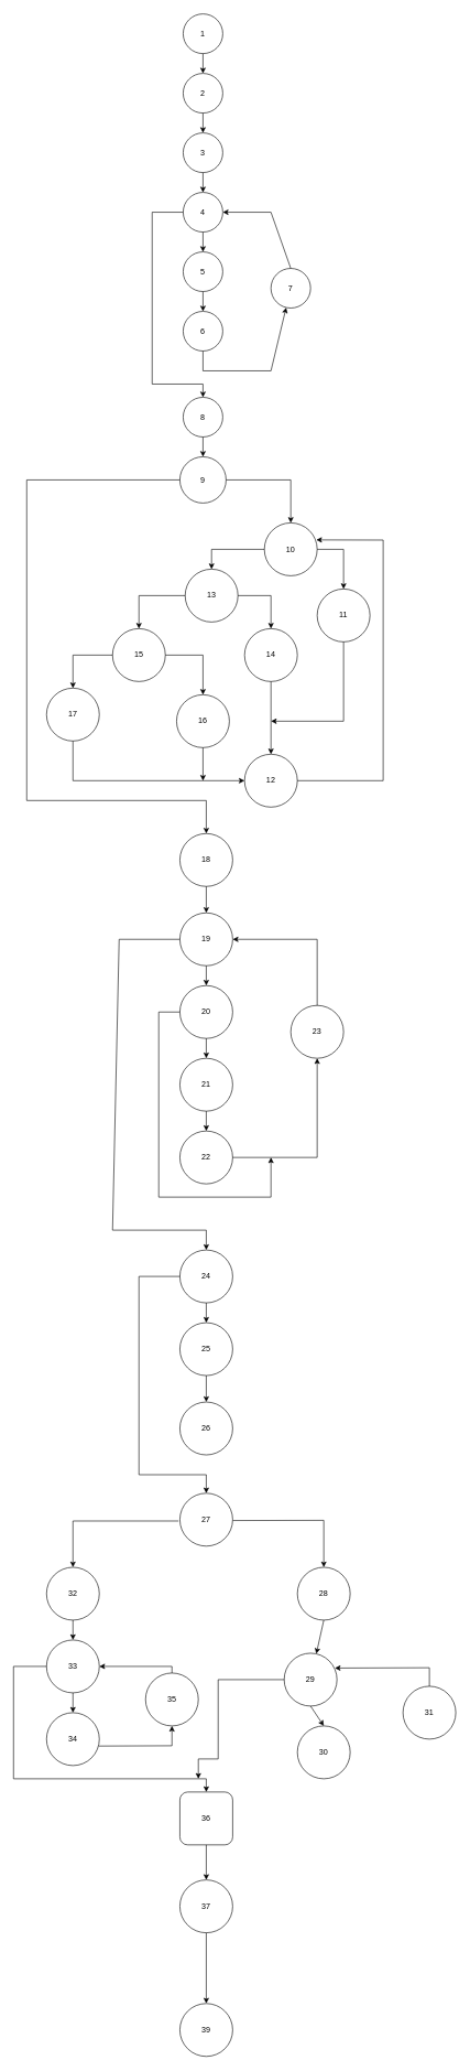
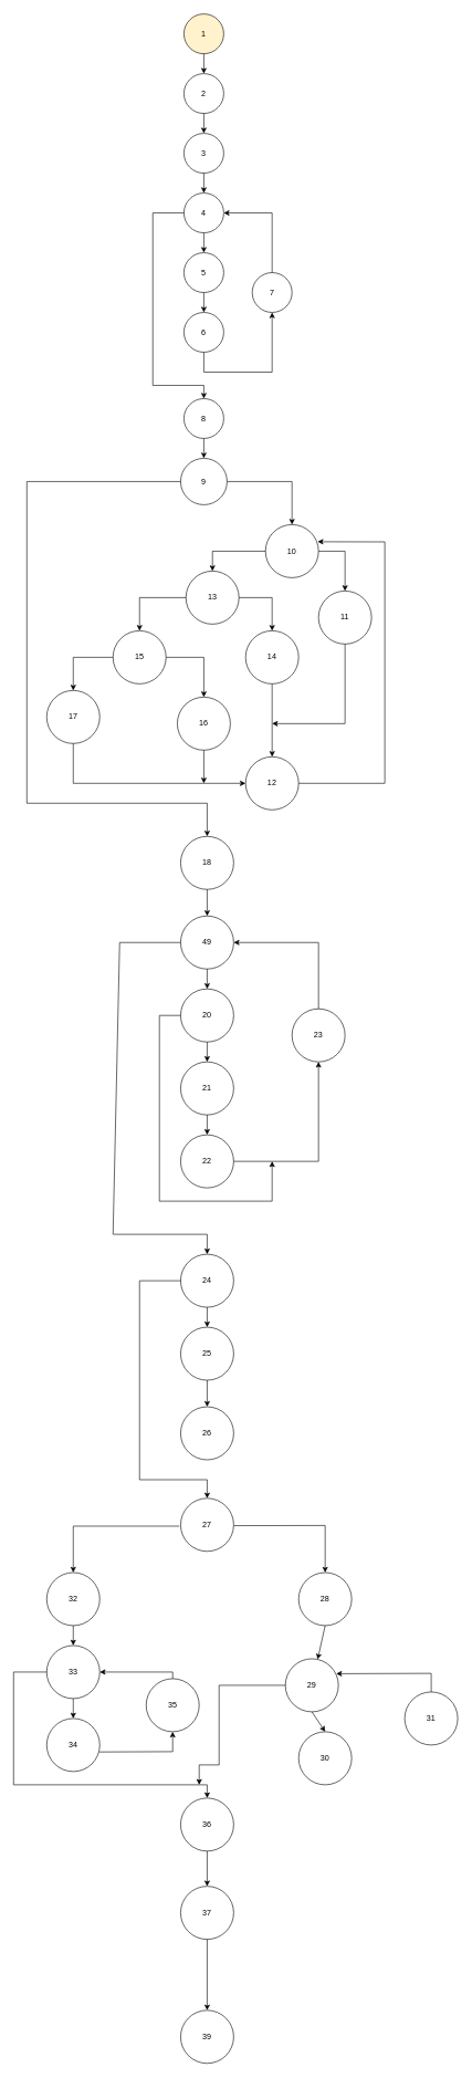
- <mxCell id="2" value="1" style="ellipse;whiteSpace=wrap;html=1;aspect=fixed;" parent="1" vertex="1"><mxGeometry x="277" y="20" width="60" height="60" as="geometry" /></mxCell>
+ <mxCell id="2" value="1" style="ellipse;whiteSpace=wrap;html=1;aspect=fixed;fillColor=#fff2cc;" parent="1" vertex="1"><mxGeometry x="277" y="20" width="60" height="60" as="geometry" /></mxCell>
- <mxCell id="10" value="7" style="ellipse;whiteSpace=wrap;html=1;aspect=fixed;" parent="1" vertex="1"><mxGeometry x="410" y="405" width="60" height="60" as="geometry" /></mxCell>
+ <mxCell id="10" value="7" style="ellipse;whiteSpace=wrap;html=1;aspect=fixed;" parent="1" vertex="1"><mxGeometry x="380" y="410" width="60" height="60" as="geometry" /></mxCell>
- <mxCell id="42" value="19" style="ellipse;whiteSpace=wrap;html=1;aspect=fixed;" parent="1" vertex="1"><mxGeometry x="272" y="1380" width="80" height="80" as="geometry" /></mxCell>
+ <mxCell id="42" value="49" style="ellipse;whiteSpace=wrap;html=1;aspect=fixed;" parent="1" vertex="1"><mxGeometry x="272" y="1380" width="80" height="80" as="geometry" /></mxCell>
- <mxCell id="79" value="36" style="whiteSpace=wrap;html=1;rounded=1;" parent="1" vertex="1"><mxGeometry x="272" y="2710" width="80" height="80" as="geometry" /></mxCell>
+ <mxCell id="79" value="36" style="ellipse;whiteSpace=wrap;html=1;" parent="1" vertex="1"><mxGeometry x="272" y="2710" width="80" height="80" as="geometry" /></mxCell>
